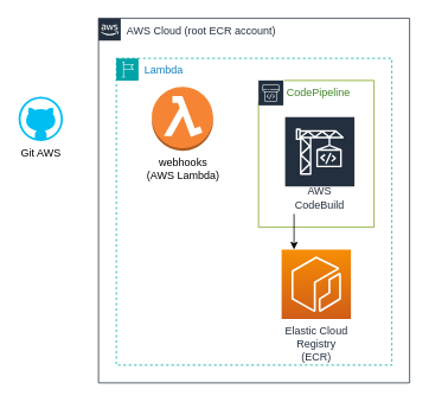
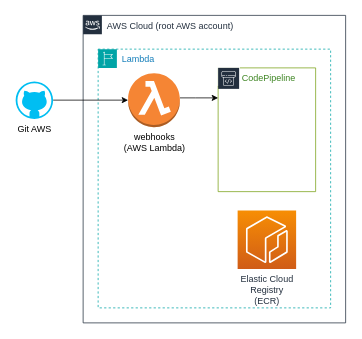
- <mxCell id="2" value="AWS Cloud (root ECR account)" style="points=[[0,0],[0.25,0],[0.5,0],[0.75,0],[1,0],[1,0.25],[1,0.5],[1,0.75],[1,1],[0.75,1],[0.5,1],[0.25,1],[0,1],[0,0.75],[0,0.5],[0,0.25]];outlineConnect=0;gradientColor=none;html=1;whiteSpace=wrap;fontSize=12;fontStyle=0;container=1;pointerEvents=0;collapsible=0;recursiveResize=0;shape=mxgraph.aws4.group;grIcon=mxgraph.aws4.group_aws_cloud_alt;strokeColor=#232F3E;fillColor=none;verticalAlign=top;align=left;spacingLeft=30;fontColor=#232F3E;dashed=0;" parent="1" vertex="1"><mxGeometry x="110" y="20" width="350" height="410" as="geometry" /></mxCell>
+ <mxCell id="2" value="AWS Cloud (root AWS account)" style="points=[[0,0],[0.25,0],[0.5,0],[0.75,0],[1,0],[1,0.25],[1,0.5],[1,0.75],[1,1],[0.75,1],[0.5,1],[0.25,1],[0,1],[0,0.75],[0,0.5],[0,0.25]];outlineConnect=0;gradientColor=none;html=1;whiteSpace=wrap;fontSize=12;fontStyle=0;container=1;pointerEvents=0;collapsible=0;recursiveResize=0;shape=mxgraph.aws4.group;grIcon=mxgraph.aws4.group_aws_cloud_alt;strokeColor=#232F3E;fillColor=none;verticalAlign=top;align=left;spacingLeft=30;fontColor=#232F3E;dashed=0;" parent="1" vertex="1"><mxGeometry x="110" y="20" width="350" height="410" as="geometry" /></mxCell>
+ <mxCell id="7" style="edgeStyle=orthogonalEdgeStyle;rounded=0;orthogonalLoop=1;jettySize=auto;html=1;" parent="3" source="8" target="4" edge="1"><mxGeometry relative="1" as="geometry"><Array as="points"><mxPoint x="130" y="65" /><mxPoint x="130" y="65" /></Array></mxGeometry></mxCell>
+ <mxCell id="11" style="edgeStyle=orthogonalEdgeStyle;rounded=0;orthogonalLoop=1;jettySize=auto;html=1;" parent="1" source="12" target="8" edge="1"><mxGeometry relative="1" as="geometry" /></mxCell>
- <mxCell id="6" value="&lt;font style=&quot;font-size: 12px;&quot;&gt;AWS CodeBuild&lt;/font&gt;" style="sketch=0;outlineConnect=0;fontColor=#232F3E;gradientColor=none;strokeColor=#ffffff;fillColor=#232F3E;dashed=0;verticalLabelPosition=middle;verticalAlign=bottom;align=center;html=1;whiteSpace=wrap;fontSize=12;fontStyle=0;spacing=3;shape=mxgraph.aws4.productIcon;prIcon=mxgraph.aws4.codebuild;" parent="4" vertex="1"><mxGeometry x="29" y="40" width="80" height="110" as="geometry" /></mxCell>
- <mxCell id="10" style="edgeStyle=orthogonalEdgeStyle;rounded=0;orthogonalLoop=1;jettySize=auto;html=1;" parent="3" source="6" target="9" edge="1"><mxGeometry relative="1" as="geometry"><Array as="points"><mxPoint x="200" y="205" /><mxPoint x="200" y="205" /></Array></mxGeometry></mxCell>
